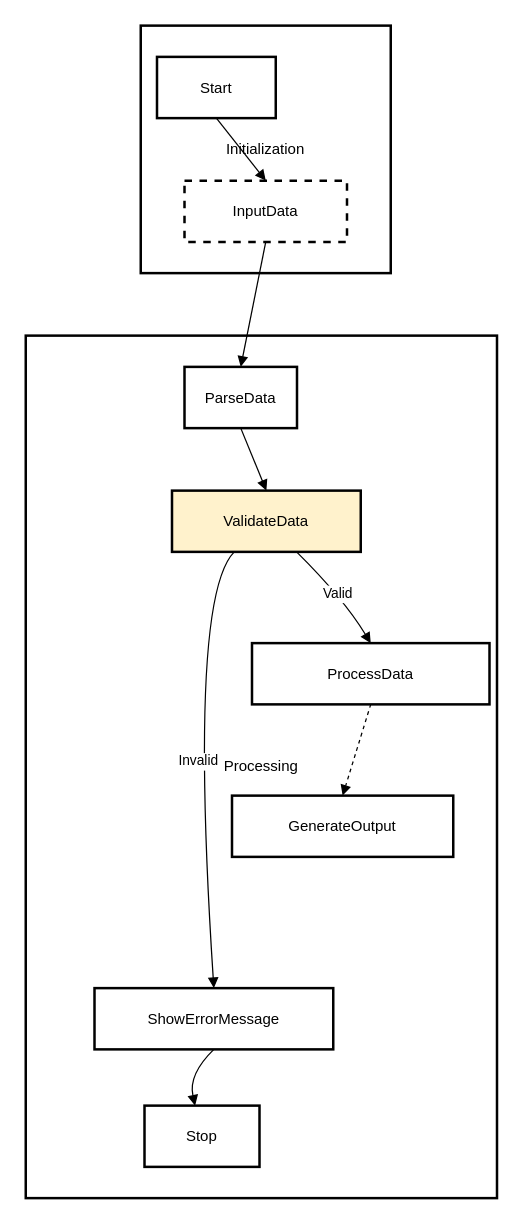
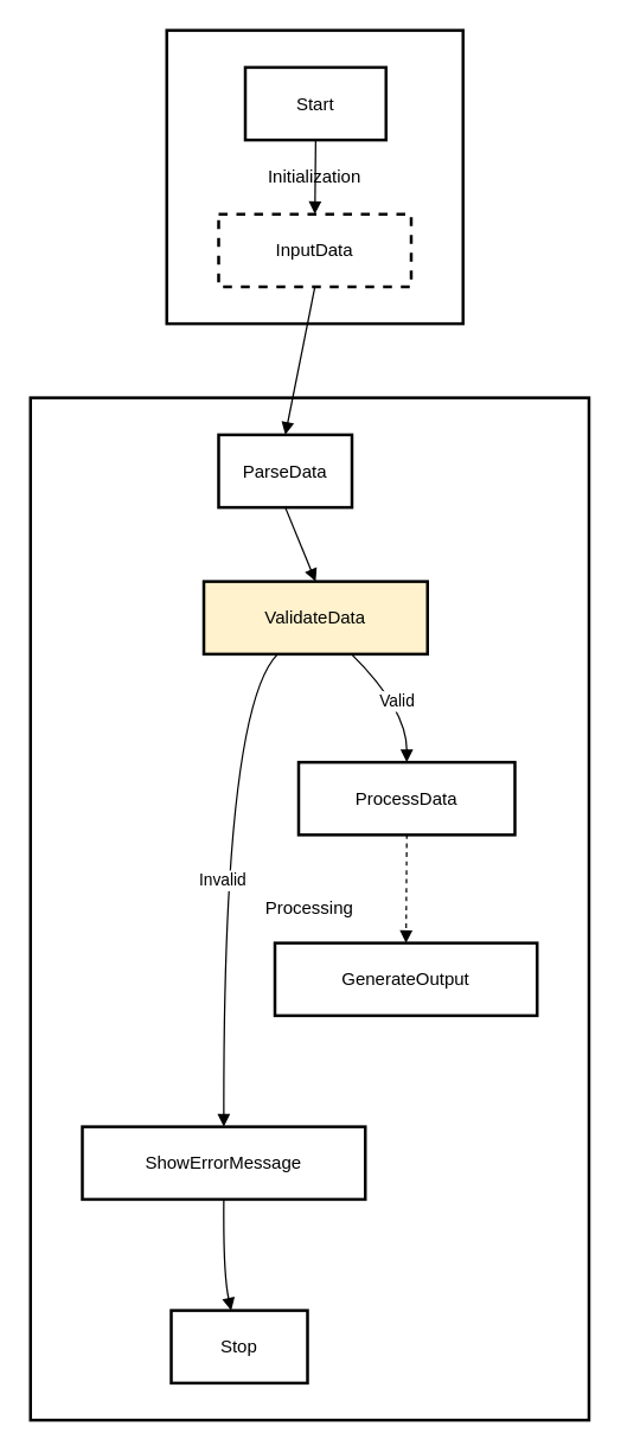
- <mxCell id="4" value="Start" style="whiteSpace=wrap;strokeWidth=2;" parent="1" vertex="1"><mxGeometry x="125" y="45" width="95" height="49" as="geometry" /></mxCell>
+ <mxCell id="4" value="Start" style="whiteSpace=wrap;strokeWidth=2;" parent="1" vertex="1"><mxGeometry x="165" y="45" width="95" height="49" as="geometry" /></mxCell>
- <mxCell id="8" value="ProcessData" style="whiteSpace=wrap;strokeWidth=2;" parent="1" vertex="1"><mxGeometry x="201" y="514" width="190" height="49" as="geometry" /></mxCell>
+ <mxCell id="8" value="ProcessData" style="whiteSpace=wrap;strokeWidth=2;" parent="1" vertex="1"><mxGeometry x="201" y="514" width="146" height="49" as="geometry" /></mxCell>
- <mxCell id="9" value="ShowErrorMessage" style="whiteSpace=wrap;strokeWidth=2;" parent="1" vertex="1"><mxGeometry x="75" y="790" width="191" height="49" as="geometry" /></mxCell>
+ <mxCell id="9" value="ShowErrorMessage" style="whiteSpace=wrap;strokeWidth=2;" parent="1" vertex="1"><mxGeometry x="55" y="760" width="191" height="49" as="geometry" /></mxCell>
